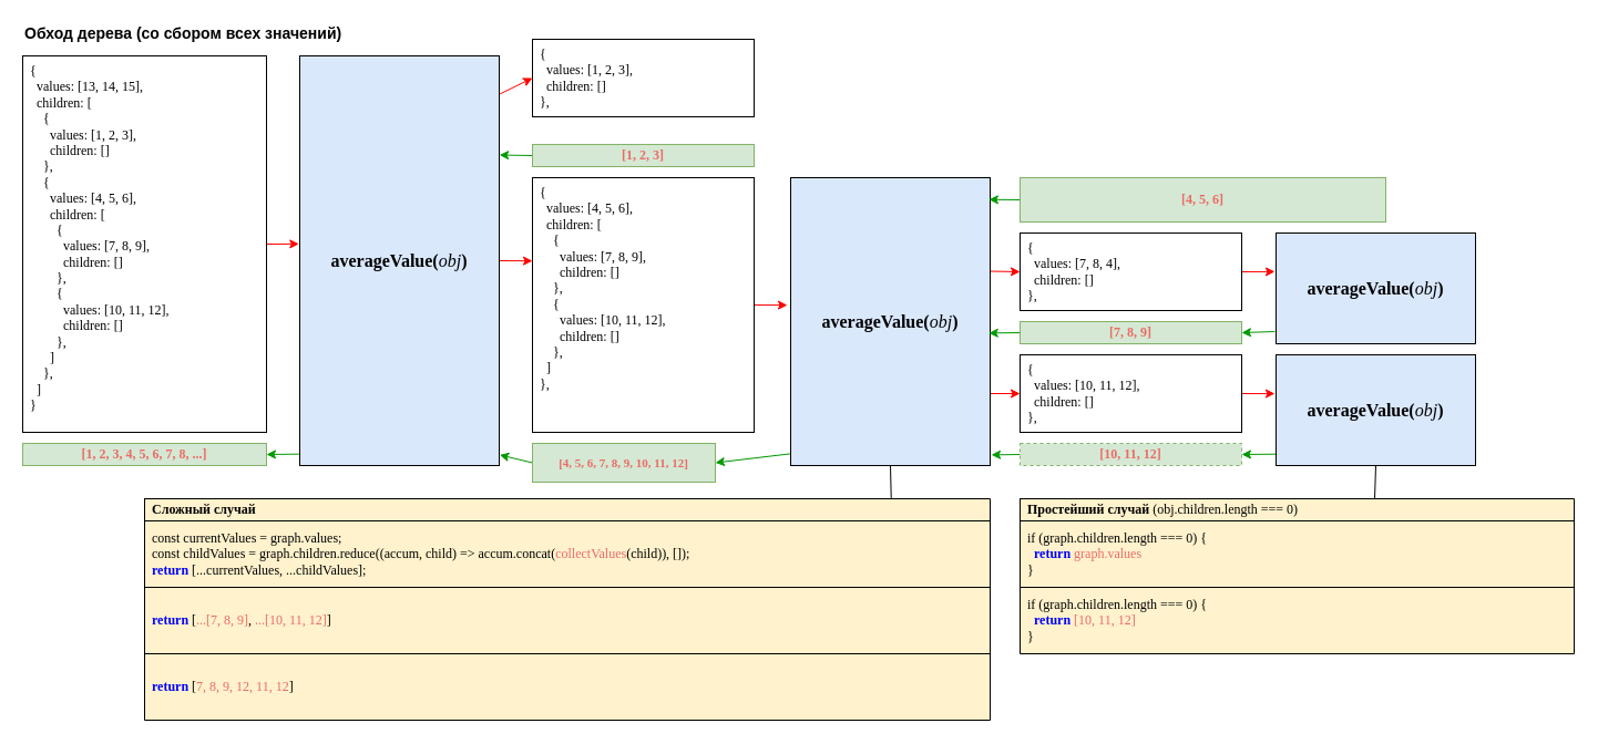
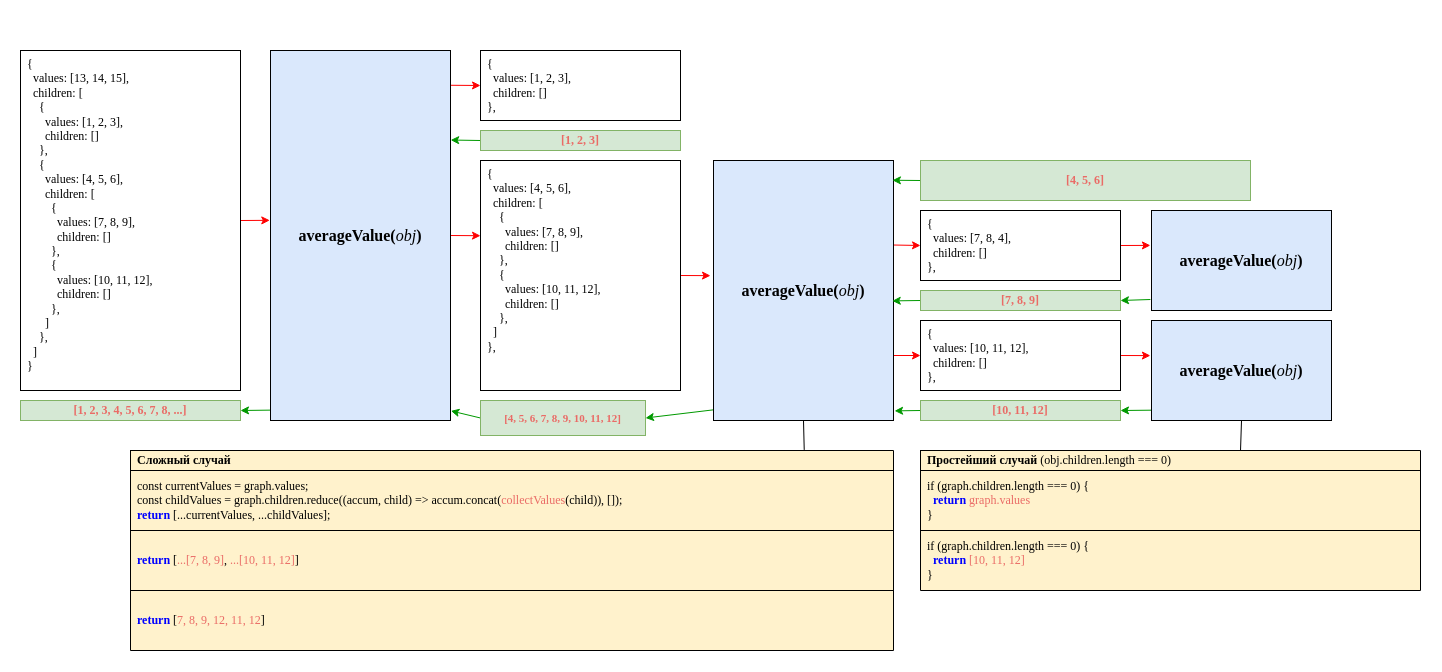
- <mxCell id="2" value="Обход дерева (со сбором всех значений)" style="text;html=1;align=left;verticalAlign=middle;resizable=0;points=[];autosize=1;strokeColor=none;fillColor=none;fontStyle=1;fontSize=14;" parent="1" vertex="1"><mxGeometry x="20" y="20" width="300" height="20" as="geometry" /></mxCell>
- <mxCell id="5" value="&lt;div&gt;{&lt;/div&gt;&lt;div&gt;&amp;nbsp; values: [1, 2, 3],&lt;/div&gt;&lt;div&gt;&amp;nbsp; children: []&lt;/div&gt;&lt;div&gt;},&lt;/div&gt;" style="rounded=0;whiteSpace=wrap;html=1;shadow=0;fontFamily=Consolas;align=left;spacingLeft=5;spacingRight=5;verticalAlign=top;" parent="1" vertex="1"><mxGeometry x="480" y="35" width="200" height="70" as="geometry" /></mxCell>
+ <mxCell id="5" value="&lt;div&gt;{&lt;/div&gt;&lt;div&gt;&amp;nbsp; values: [1, 2, 3],&lt;/div&gt;&lt;div&gt;&amp;nbsp; children: []&lt;/div&gt;&lt;div&gt;},&lt;/div&gt;" style="rounded=0;whiteSpace=wrap;html=1;shadow=0;fontFamily=Consolas;align=left;spacingLeft=5;spacingRight=5;verticalAlign=top;" parent="1" vertex="1"><mxGeometry x="480" y="50" width="200" height="70" as="geometry" /></mxCell>
- <mxCell id="34" value="&lt;span style=&quot;color: rgb(234 , 107 , 102) ; font-family: &amp;#34;consolas&amp;#34; ; text-align: left&quot;&gt;[10, 11, 12]&lt;/span&gt;" style="rounded=0;whiteSpace=wrap;html=1;shadow=0;fontFamily=Consolas;strokeColor=#82b366;align=center;spacingLeft=5;spacingRight=5;verticalAlign=middle;fillColor=#d5e8d4;fontStyle=1;dashed=1;" vertex="1" parent="1"><mxGeometry x="920" y="400" width="200" height="20" as="geometry" /></mxCell>
+ <mxCell id="34" value="&lt;span style=&quot;color: rgb(234 , 107 , 102) ; font-family: &amp;#34;consolas&amp;#34; ; text-align: left&quot;&gt;[10, 11, 12]&lt;/span&gt;" style="rounded=0;whiteSpace=wrap;html=1;shadow=0;fontFamily=Consolas;strokeColor=#82b366;align=center;spacingLeft=5;spacingRight=5;verticalAlign=middle;fillColor=#d5e8d4;fontStyle=1" vertex="1" parent="1"><mxGeometry x="920" y="400" width="200" height="20" as="geometry" /></mxCell>
